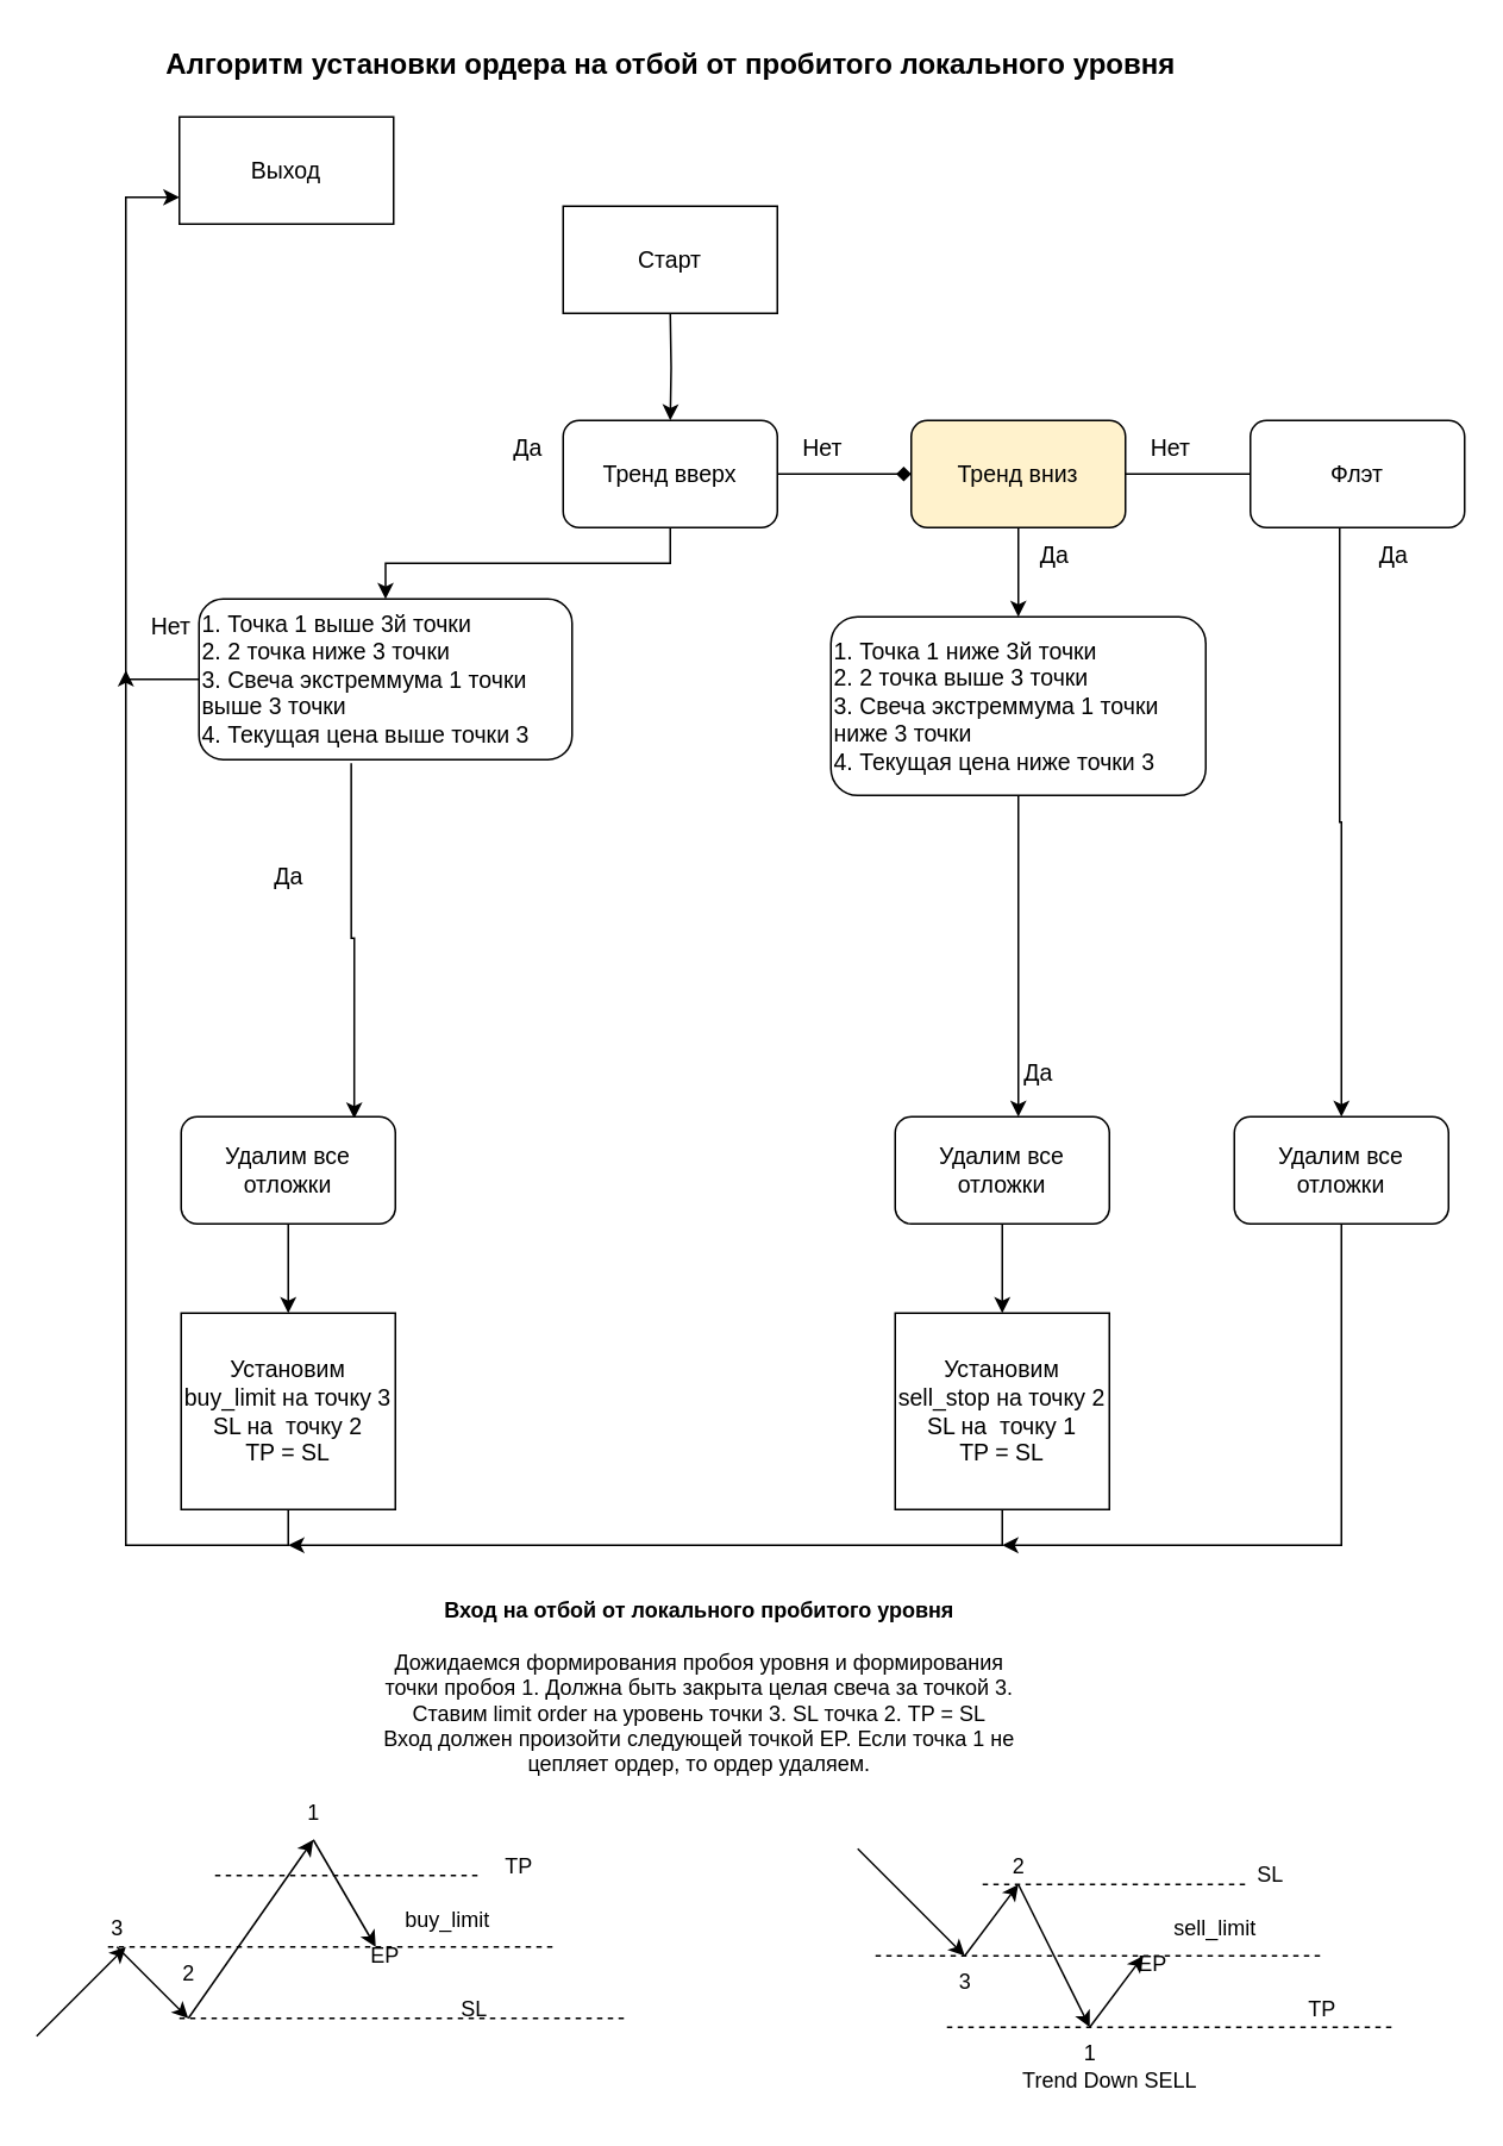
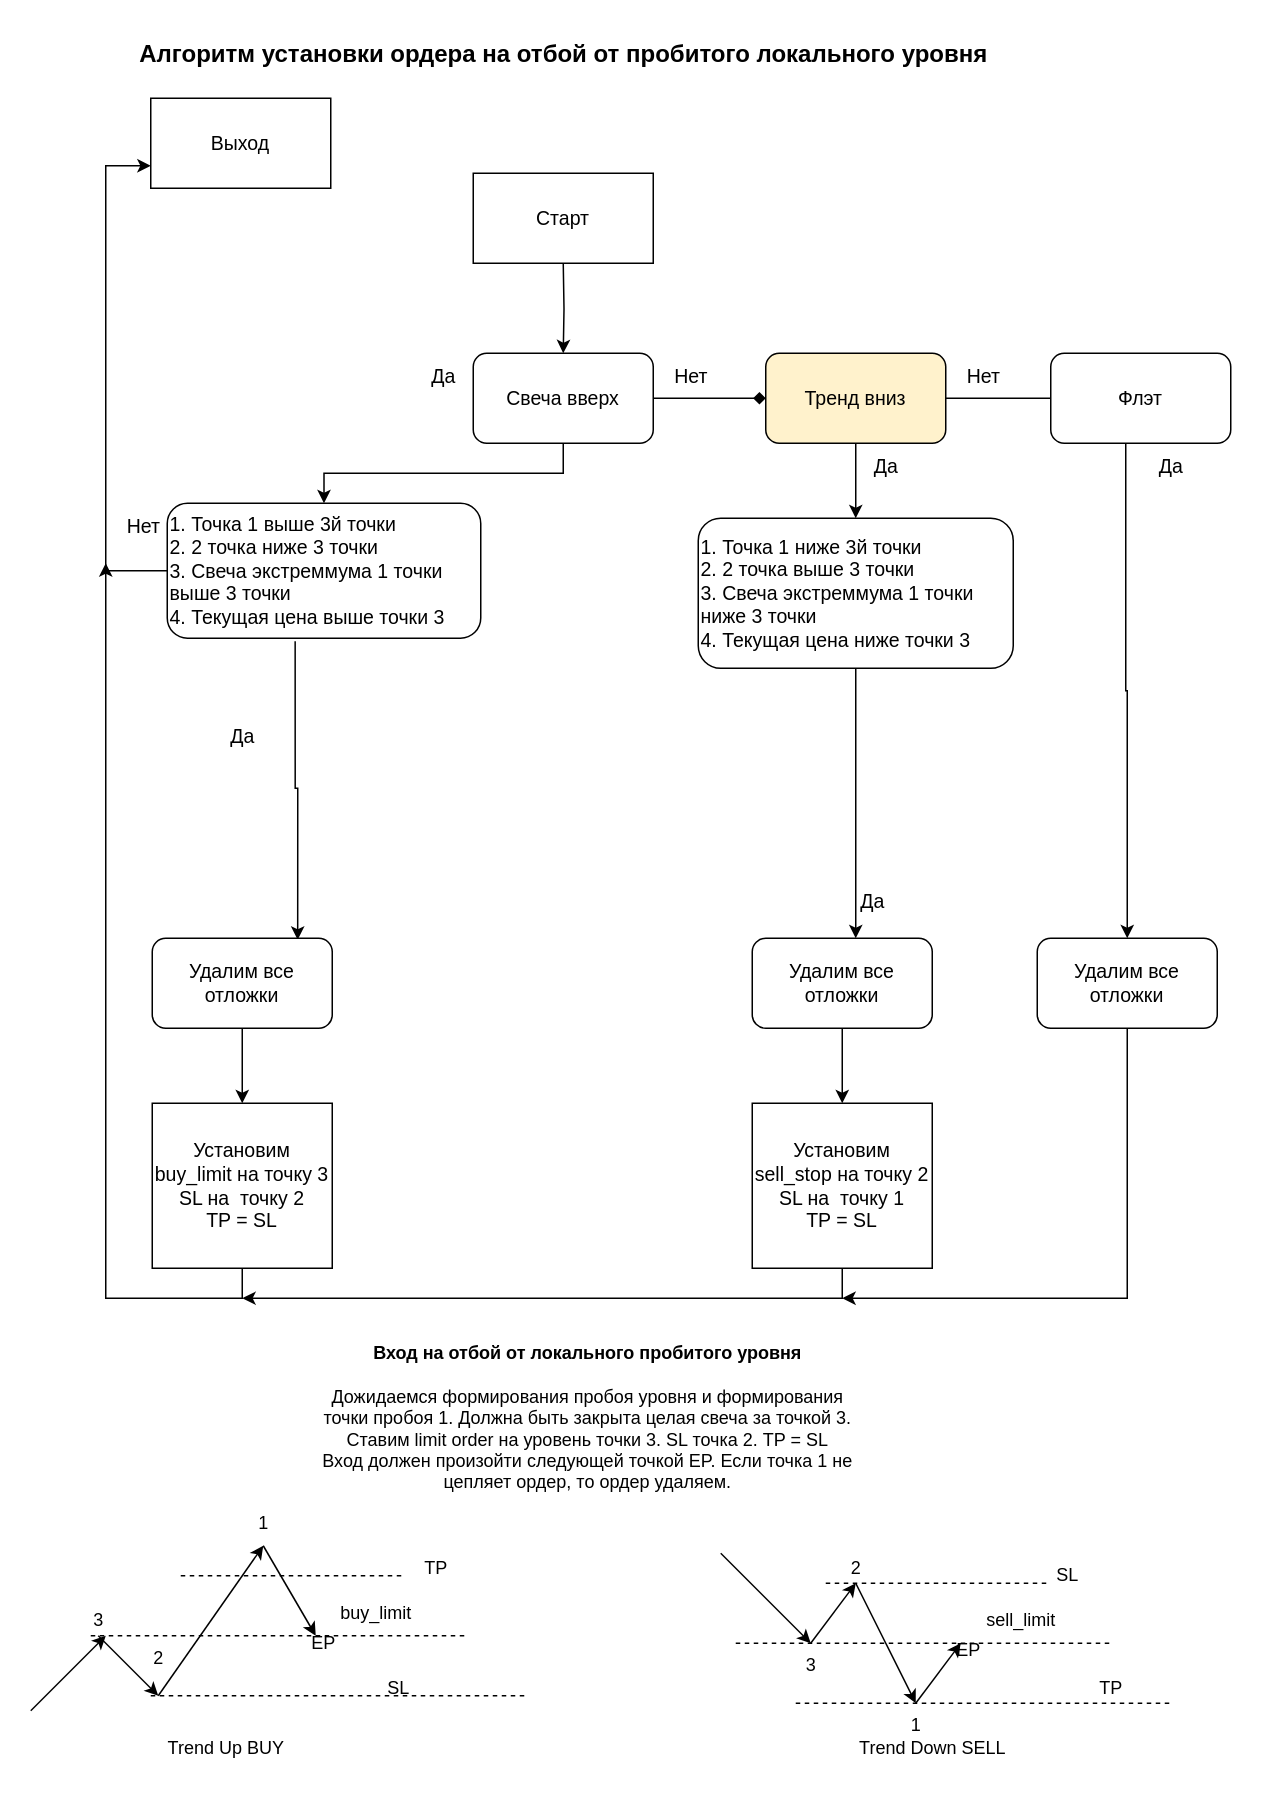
- <mxCell id="7" value="Тренд вверх" style="rounded=1;whiteSpace=wrap;html=1;fontSize=13;" parent="1" vertex="1"><mxGeometry x="315" y="235" width="120" height="60" as="geometry" /></mxCell>
+ <mxCell id="7" value="Свеча вверх" style="rounded=1;whiteSpace=wrap;html=1;fontSize=13;" parent="1" vertex="1"><mxGeometry x="315" y="235" width="120" height="60" as="geometry" /></mxCell>
+ <mxCell id="52" value="Trend Up BUY" style="text;html=1;align=center;verticalAlign=middle;resizable=0;points=[];autosize=1;strokeColor=none;fillColor=none;fontSize=12;" vertex="1" parent="1"><mxGeometry x="100" y="1150" width="100" height="30" as="geometry" /></mxCell>
